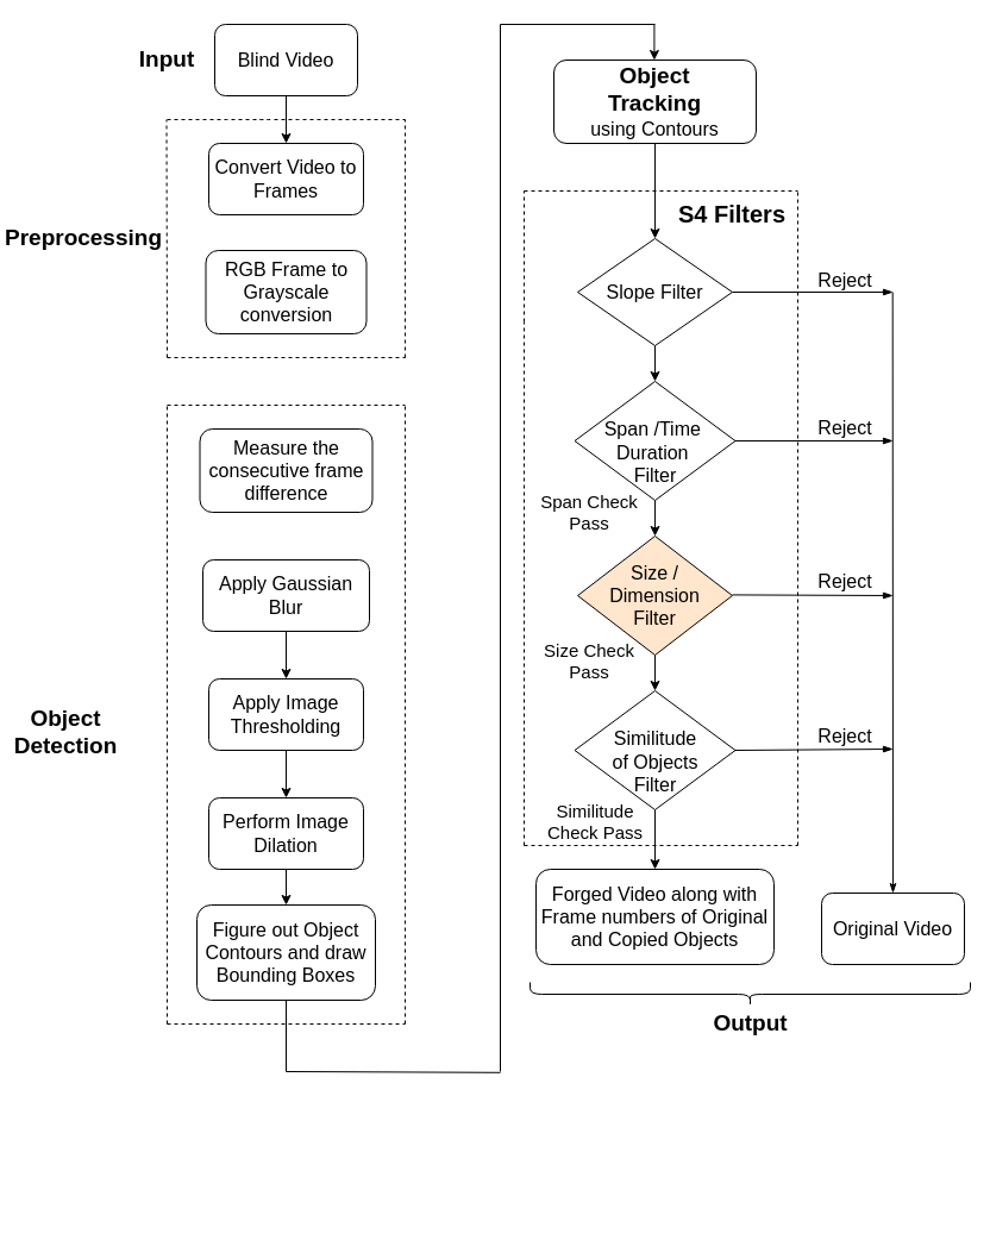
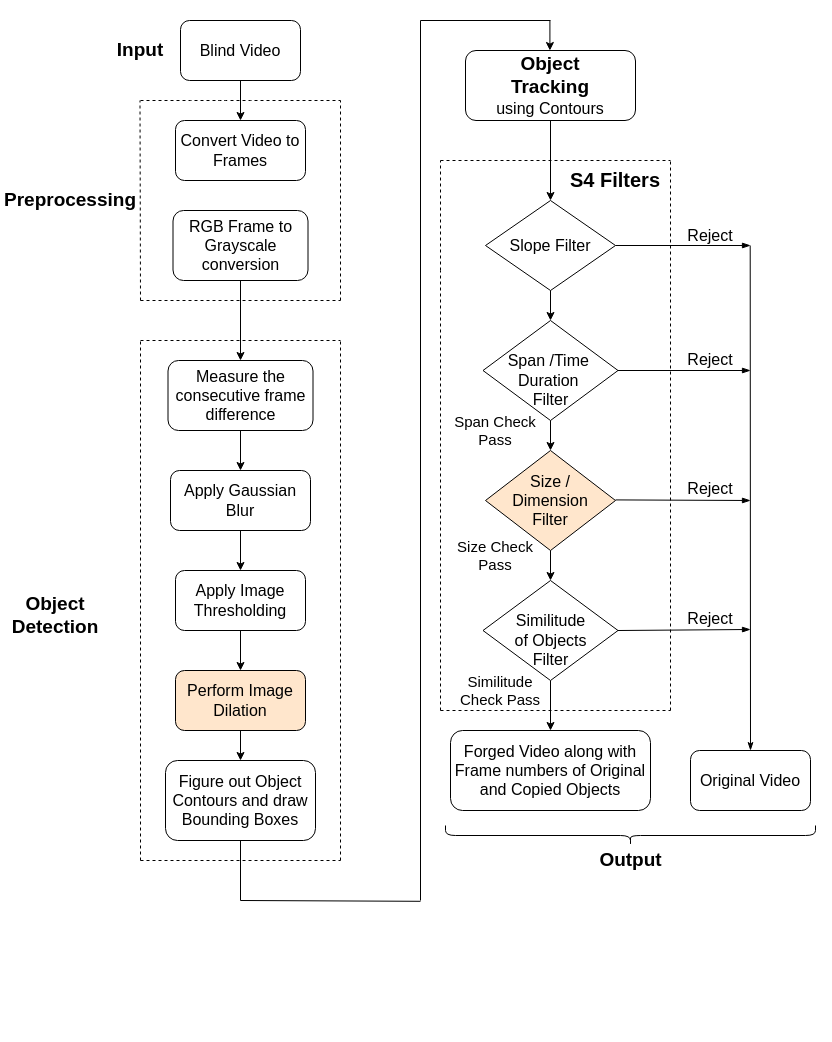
+ <mxCell id="19" value="" style="endArrow=classic;html=1;fontSize=16;exitX=0.5;exitY=1;exitDx=0;exitDy=0;entryX=0.5;entryY=0;entryDx=0;entryDy=0;" parent="1" source="4" target="11" edge="1"><mxGeometry width="50" height="50" relative="1" as="geometry"><mxPoint x="370" y="690" as="sourcePoint" /><mxPoint x="420" y="640" as="targetPoint" /></mxGeometry></mxCell>
+ <mxCell id="32" value="" style="endArrow=classic;html=1;exitX=0.5;exitY=1;exitDx=0;exitDy=0;entryX=0.5;entryY=0;entryDx=0;entryDy=0;" parent="1" source="11" target="31" edge="1"><mxGeometry width="50" height="50" relative="1" as="geometry"><mxPoint x="210" y="480" as="sourcePoint" /><mxPoint x="238" y="470" as="targetPoint" /></mxGeometry></mxCell>
- <mxCell id="13" value="Perform Image Dilation" style="rounded=1;whiteSpace=wrap;html=1;fontSize=16;" parent="1" vertex="1"><mxGeometry x="175" y="670" width="130" height="60" as="geometry" /></mxCell>
+ <mxCell id="13" value="Perform Image Dilation" style="rounded=1;whiteSpace=wrap;html=1;fontSize=16;fillColor=#ffe6cc;" parent="1" vertex="1"><mxGeometry x="175" y="670" width="130" height="60" as="geometry" /></mxCell>
